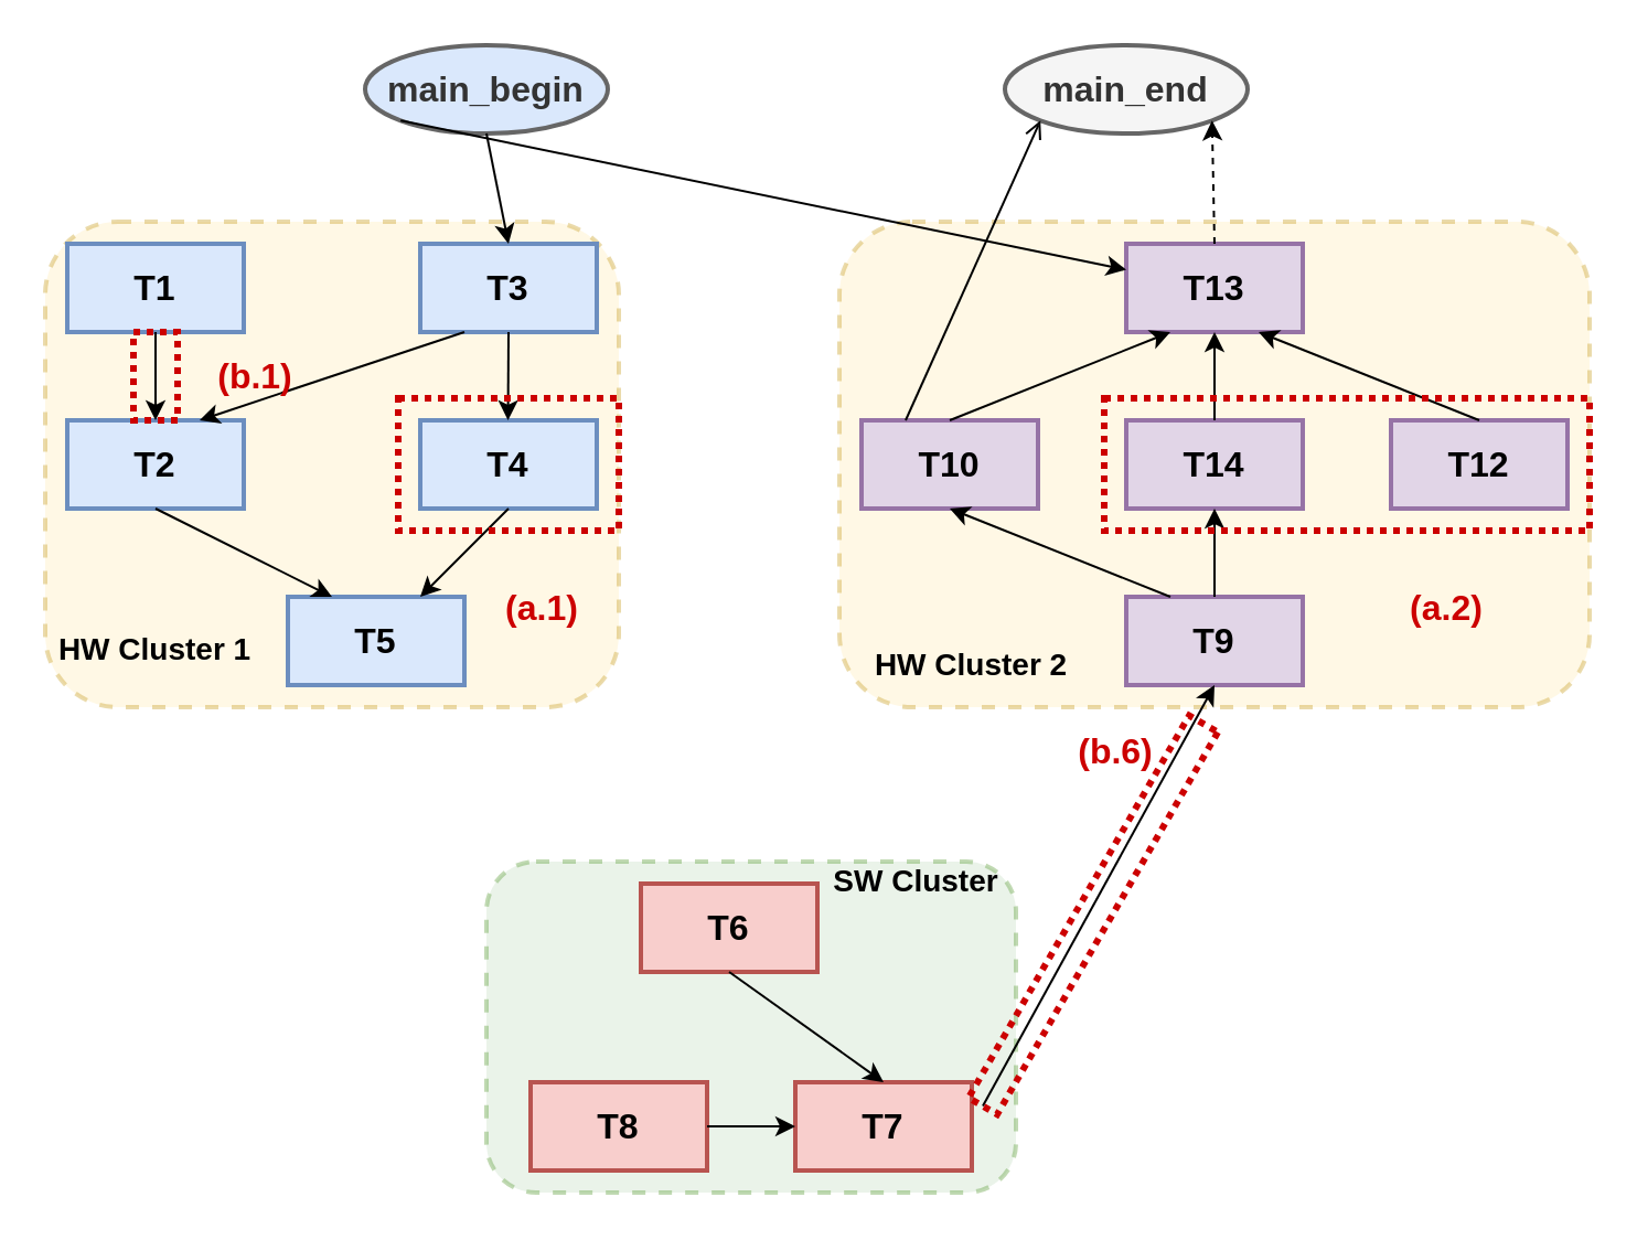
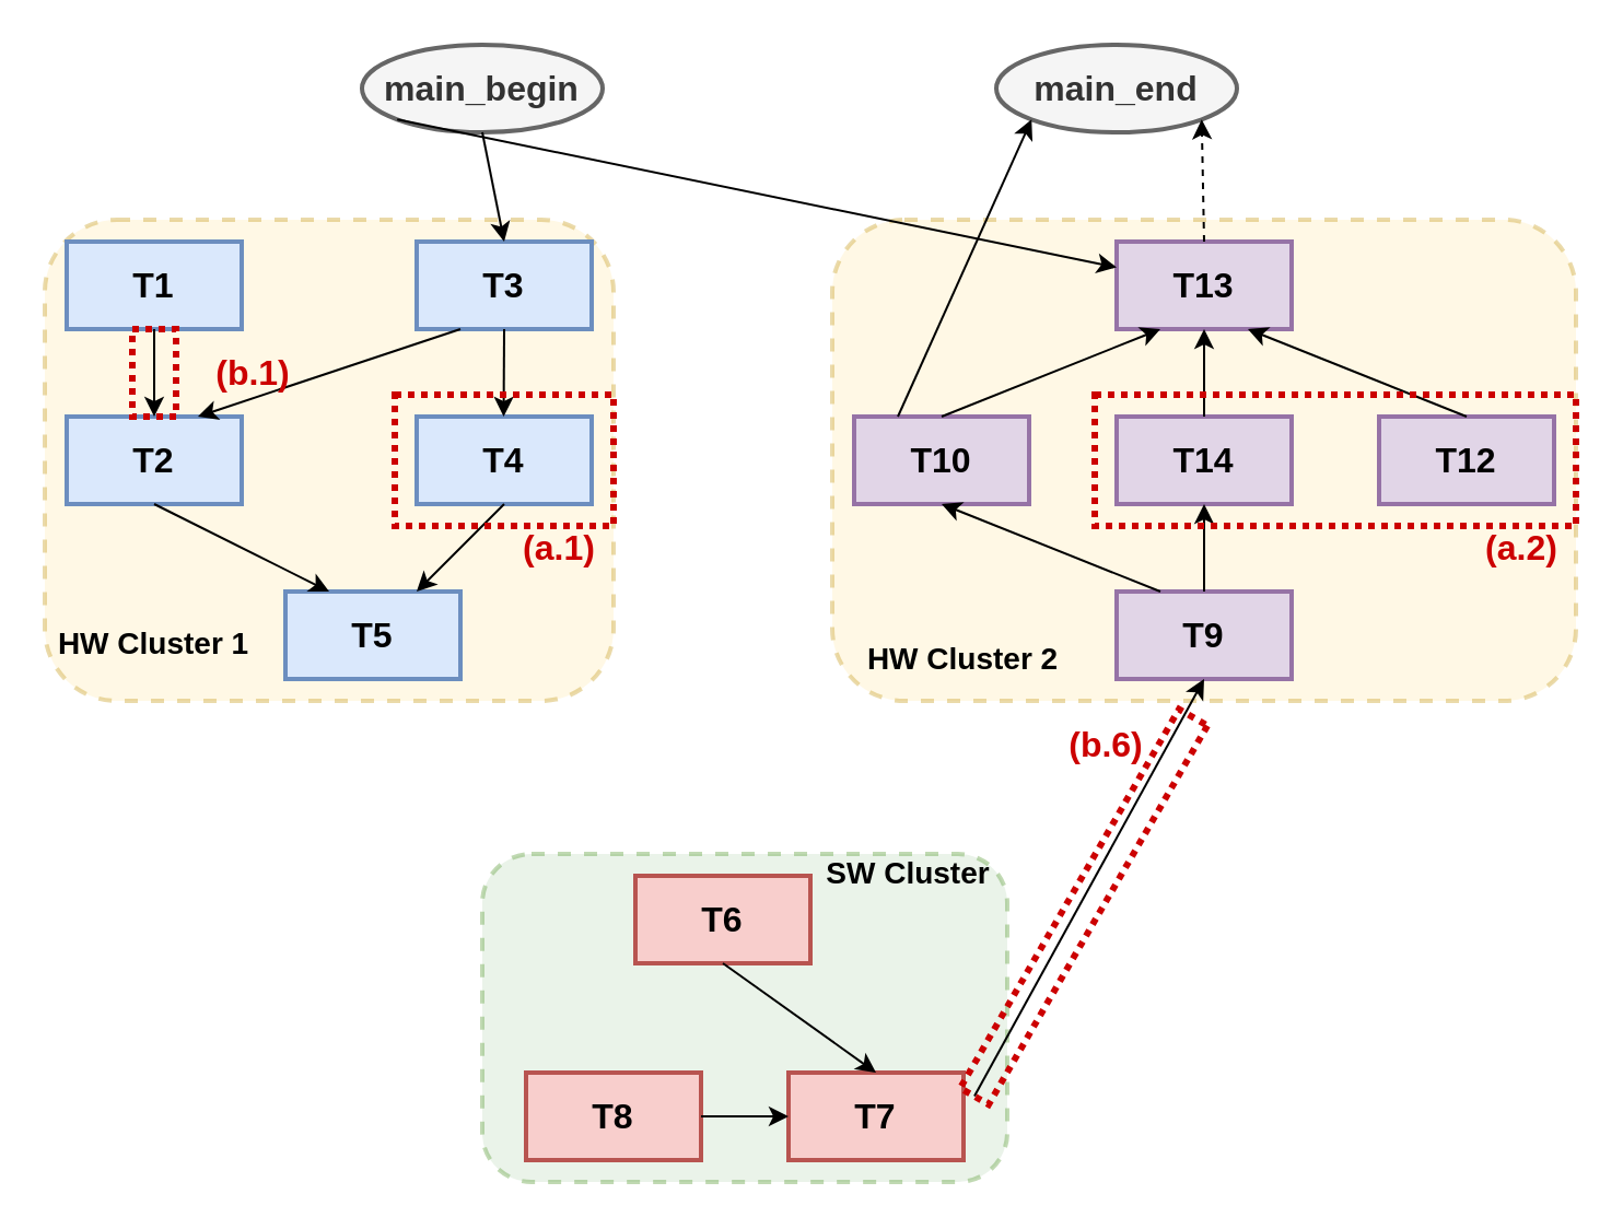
- <mxCell id="3" value="&lt;b&gt;main_begin&lt;/b&gt;" style="ellipse;whiteSpace=wrap;html=1;rounded=1;fontSize=16;strokeWidth=2;fillColor=#dae8fc;fontColor=#333333;strokeColor=#666666;" vertex="1" parent="1"><mxGeometry x="165" width="110" height="40" as="geometry" y="20" /></mxCell>
+ <mxCell id="3" value="&lt;b&gt;main_begin&lt;/b&gt;" style="ellipse;whiteSpace=wrap;html=1;rounded=1;fontSize=16;strokeWidth=2;fillColor=#f5f5f5;fontColor=#333333;strokeColor=#666666;" vertex="1" parent="1"><mxGeometry x="165" width="110" height="40" as="geometry" y="20" /></mxCell>
- <mxCell id="35" value="" style="endArrow=open;html=1;rounded=0;fontSize=16;strokeColor=default;exitX=0.25;exitY=0;exitDx=0;exitDy=0;entryX=0;entryY=1;entryDx=0;entryDy=0;" edge="1" parent="1" source="24" target="2"><mxGeometry width="50" height="50" relative="1" as="geometry"><mxPoint x="401.29" y="90" as="sourcePoint" /><mxPoint x="399.997" y="44.209" as="targetPoint" /></mxGeometry></mxCell>
+ <mxCell id="35" value="" style="endArrow=classic;html=1;rounded=0;fontSize=16;strokeColor=default;exitX=0.25;exitY=0;exitDx=0;exitDy=0;entryX=0;entryY=1;entryDx=0;entryDy=0;" edge="1" parent="1" source="24" target="2"><mxGeometry width="50" height="50" relative="1" as="geometry"><mxPoint x="401.29" y="90" as="sourcePoint" /><mxPoint x="399.997" y="44.209" as="targetPoint" /></mxGeometry></mxCell>
- <mxCell id="45" value="&lt;b style=&quot;font-size: 16px;&quot;&gt;&lt;font color=&quot;#cc0000&quot; style=&quot;font-size: 16px;&quot;&gt;(a.1)&lt;/font&gt;&lt;/b&gt;" style="text;html=1;align=center;verticalAlign=middle;resizable=0;points=[];autosize=1;strokeColor=none;fillColor=none;fontSize=16;" vertex="1" parent="1"><mxGeometry x="220" y="265" width="50" height="20" as="geometry" /></mxCell>
+ <mxCell id="45" value="&lt;b style=&quot;font-size: 16px;&quot;&gt;&lt;font color=&quot;#cc0000&quot; style=&quot;font-size: 16px;&quot;&gt;(a.1)&lt;/font&gt;&lt;/b&gt;" style="text;html=1;align=center;verticalAlign=middle;resizable=0;points=[];autosize=1;strokeColor=none;fillColor=none;fontSize=16;" vertex="1" parent="1"><mxGeometry x="230" y="240" width="50" height="20" as="geometry" /></mxCell>
- <mxCell id="46" value="&lt;b style=&quot;font-size: 16px;&quot;&gt;&lt;font color=&quot;#cc0000&quot; style=&quot;font-size: 16px;&quot;&gt;(a.2)&lt;/font&gt;&lt;/b&gt;" style="text;html=1;align=center;verticalAlign=middle;resizable=0;points=[];autosize=1;strokeColor=none;fillColor=none;fontSize=16;" vertex="1" parent="1"><mxGeometry x="630" y="265" width="50" height="20" as="geometry" /></mxCell>
+ <mxCell id="46" value="&lt;b style=&quot;font-size: 16px;&quot;&gt;&lt;font color=&quot;#cc0000&quot; style=&quot;font-size: 16px;&quot;&gt;(a.2)&lt;/font&gt;&lt;/b&gt;" style="text;html=1;align=center;verticalAlign=middle;resizable=0;points=[];autosize=1;strokeColor=none;fillColor=none;fontSize=16;" vertex="1" parent="1"><mxGeometry x="670" y="240" width="50" height="20" as="geometry" /></mxCell>
